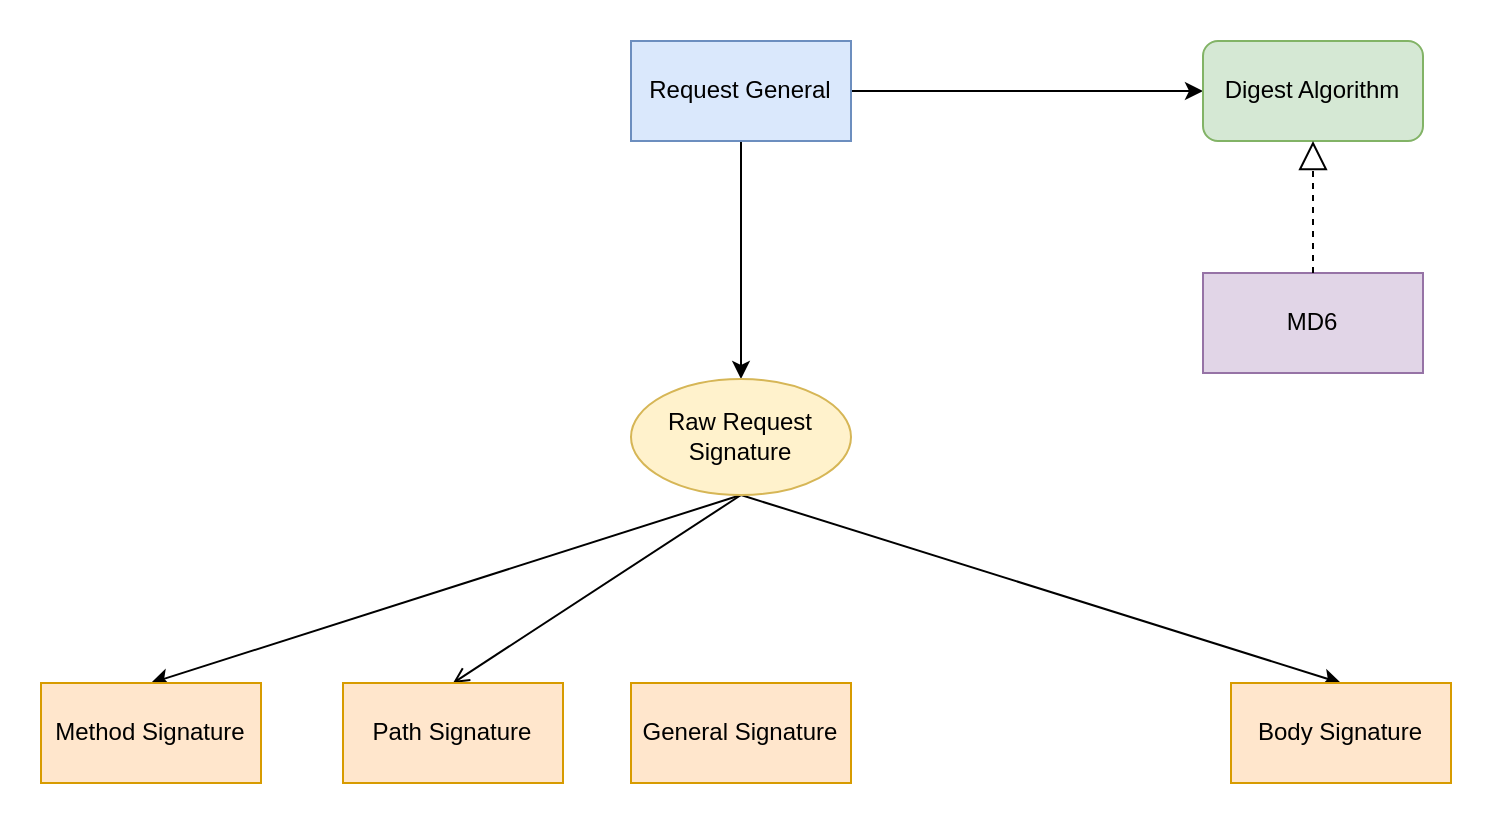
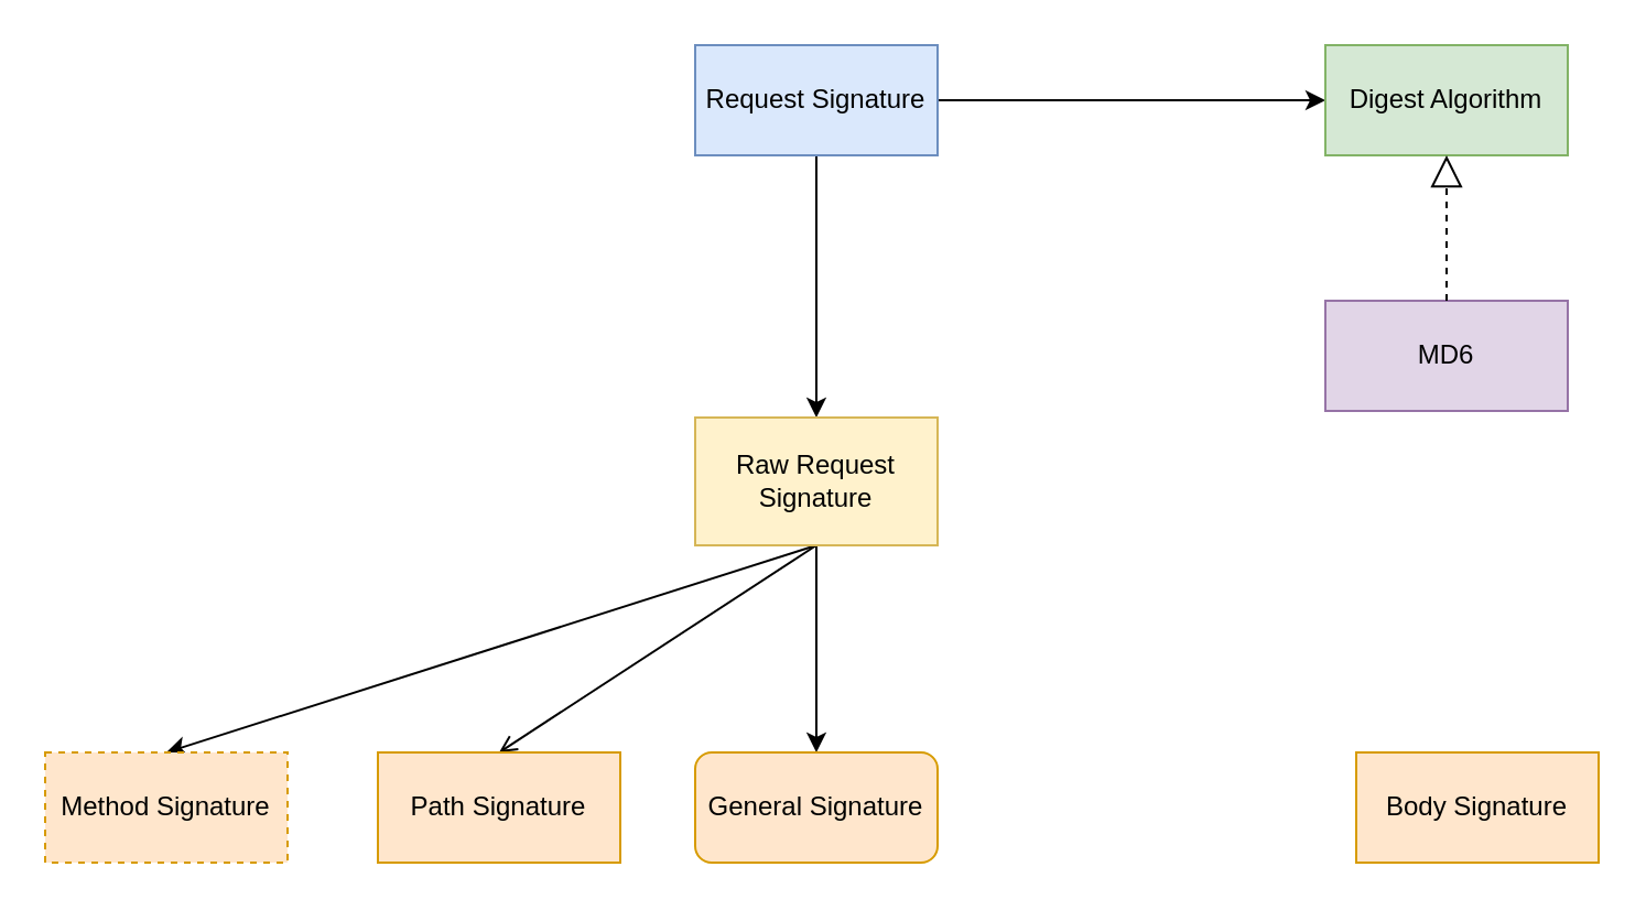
- <mxCell id="4" value="Request General" style="html=1;whiteSpace=wrap;fillColor=#dae8fc;strokeColor=#6c8ebf;" vertex="1" parent="1"><mxGeometry x="315" y="20" width="110" height="50" as="geometry" /></mxCell>
+ <mxCell id="4" value="Request Signature" style="html=1;whiteSpace=wrap;fillColor=#dae8fc;strokeColor=#6c8ebf;" vertex="1" parent="1"><mxGeometry x="315" y="20" width="110" height="50" as="geometry" /></mxCell>
- <mxCell id="10" value="Digest Algorithm" style="html=1;whiteSpace=wrap;fillColor=#d5e8d4;strokeColor=#82b366;rounded=1;" vertex="1" parent="1"><mxGeometry x="601" y="20" width="110" height="50" as="geometry" /></mxCell>
+ <mxCell id="10" value="Digest Algorithm" style="html=1;whiteSpace=wrap;fillColor=#d5e8d4;strokeColor=#82b366;" vertex="1" parent="1"><mxGeometry x="601" y="20" width="110" height="50" as="geometry" /></mxCell>
- <mxCell id="9" value="Raw Request Signature" style="ellipse;html=1;whiteSpace=wrap;fillColor=#fff2cc;strokeColor=#d6b656;" vertex="1" parent="1"><mxGeometry x="315" y="189" width="110" height="58" as="geometry" /></mxCell>
+ <mxCell id="9" value="Raw Request Signature" style="html=1;whiteSpace=wrap;fillColor=#fff2cc;strokeColor=#d6b656;" vertex="1" parent="1"><mxGeometry x="315" y="189" width="110" height="58" as="geometry" /></mxCell>
+ <mxCell id="6" style="rounded=0;orthogonalLoop=1;jettySize=auto;html=1;" edge="1" parent="1" source="9" target="15"><mxGeometry relative="1" as="geometry" /></mxCell>
- <mxCell id="7" style="rounded=0;orthogonalLoop=1;jettySize=auto;html=1;entryX=0.5;entryY=0;entryDx=0;entryDy=0;exitX=0.5;exitY=1;exitDx=0;exitDy=0;" edge="1" parent="1" source="9" target="16"><mxGeometry relative="1" as="geometry"><mxPoint x="766" y="299" as="targetPoint" /></mxGeometry></mxCell>
- <mxCell id="13" value="Method Signature" style="html=1;whiteSpace=wrap;fillColor=#ffe6cc;strokeColor=#d79b00;" vertex="1" parent="1"><mxGeometry x="20" y="341" width="110" height="50" as="geometry" /></mxCell>
+ <mxCell id="13" value="Method Signature" style="html=1;whiteSpace=wrap;fillColor=#ffe6cc;strokeColor=#d79b00;dashed=1;" vertex="1" parent="1"><mxGeometry x="20" y="341" width="110" height="50" as="geometry" /></mxCell>
- <mxCell id="15" value="General Signature" style="html=1;whiteSpace=wrap;fillColor=#ffe6cc;strokeColor=#d79b00;" vertex="1" parent="1"><mxGeometry x="315" y="341" width="110" height="50" as="geometry" /></mxCell>
+ <mxCell id="15" value="General Signature" style="html=1;whiteSpace=wrap;fillColor=#ffe6cc;strokeColor=#d79b00;rounded=1;" vertex="1" parent="1"><mxGeometry x="315" y="341" width="110" height="50" as="geometry" /></mxCell>
